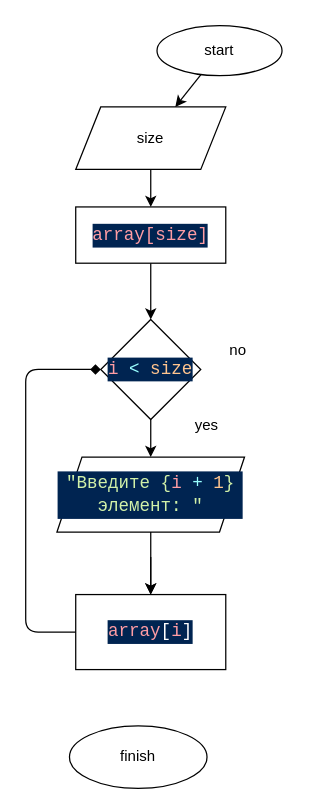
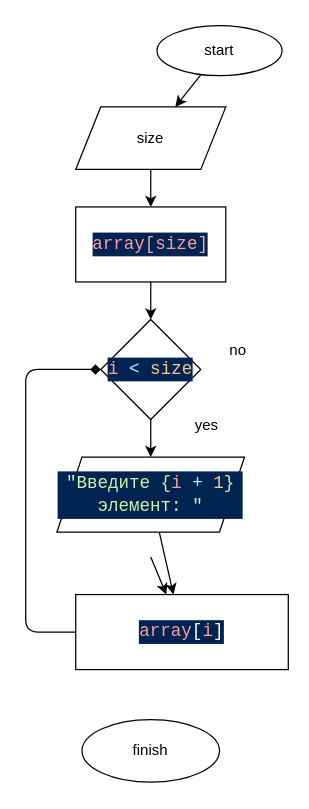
- <mxCell id="7" value="&lt;div style=&quot;color: rgb(255, 255, 255); background-color: rgb(0, 36, 81); font-family: Consolas, &amp;quot;Courier New&amp;quot;, monospace; font-size: 14px; line-height: 19px;&quot;&gt;&lt;span style=&quot;color: #ff9da4;&quot;&gt;array[size]&lt;/span&gt;&lt;/div&gt;" style="whiteSpace=wrap;html=1;" vertex="1" parent="1"><mxGeometry x="60" y="165" width="120" height="45" as="geometry" /></mxCell>
+ <mxCell id="7" value="&lt;div style=&quot;color: rgb(255, 255, 255); background-color: rgb(0, 36, 81); font-family: Consolas, &amp;quot;Courier New&amp;quot;, monospace; font-size: 14px; line-height: 19px;&quot;&gt;&lt;span style=&quot;color: #ff9da4;&quot;&gt;array[size]&lt;/span&gt;&lt;/div&gt;" style="whiteSpace=wrap;html=1;" vertex="1" parent="1"><mxGeometry x="60" y="165" width="120" height="60" as="geometry" /></mxCell>
- <mxCell id="11" value="&lt;div style=&quot;color: rgb(255, 255, 255); background-color: rgb(0, 36, 81); font-family: Consolas, &amp;quot;Courier New&amp;quot;, monospace; font-size: 14px; line-height: 19px;&quot;&gt;&lt;span style=&quot;color: #ff9da4;&quot;&gt;array&lt;/span&gt;[&lt;span style=&quot;color: #ff9da4;&quot;&gt;i&lt;/span&gt;]&lt;/div&gt;" style="whiteSpace=wrap;html=1;" vertex="1" parent="1"><mxGeometry x="60" y="475" width="120" height="60" as="geometry" /></mxCell>
+ <mxCell id="11" value="&lt;div style=&quot;color: rgb(255, 255, 255); background-color: rgb(0, 36, 81); font-family: Consolas, &amp;quot;Courier New&amp;quot;, monospace; font-size: 14px; line-height: 19px;&quot;&gt;&lt;span style=&quot;color: #ff9da4;&quot;&gt;array&lt;/span&gt;[&lt;span style=&quot;color: #ff9da4;&quot;&gt;i&lt;/span&gt;]&lt;/div&gt;" style="whiteSpace=wrap;html=1;" vertex="1" parent="1"><mxGeometry x="60" y="475" width="170" height="60" as="geometry" /></mxCell>
- <mxCell id="14" value="finish" style="ellipse;whiteSpace=wrap;html=1;" vertex="1" parent="1"><mxGeometry x="55" y="580" width="110" height="50" as="geometry" /></mxCell>
+ <mxCell id="14" value="finish" style="ellipse;whiteSpace=wrap;html=1;" vertex="1" parent="1"><mxGeometry x="65" y="575" width="110" height="50" as="geometry" /></mxCell>
